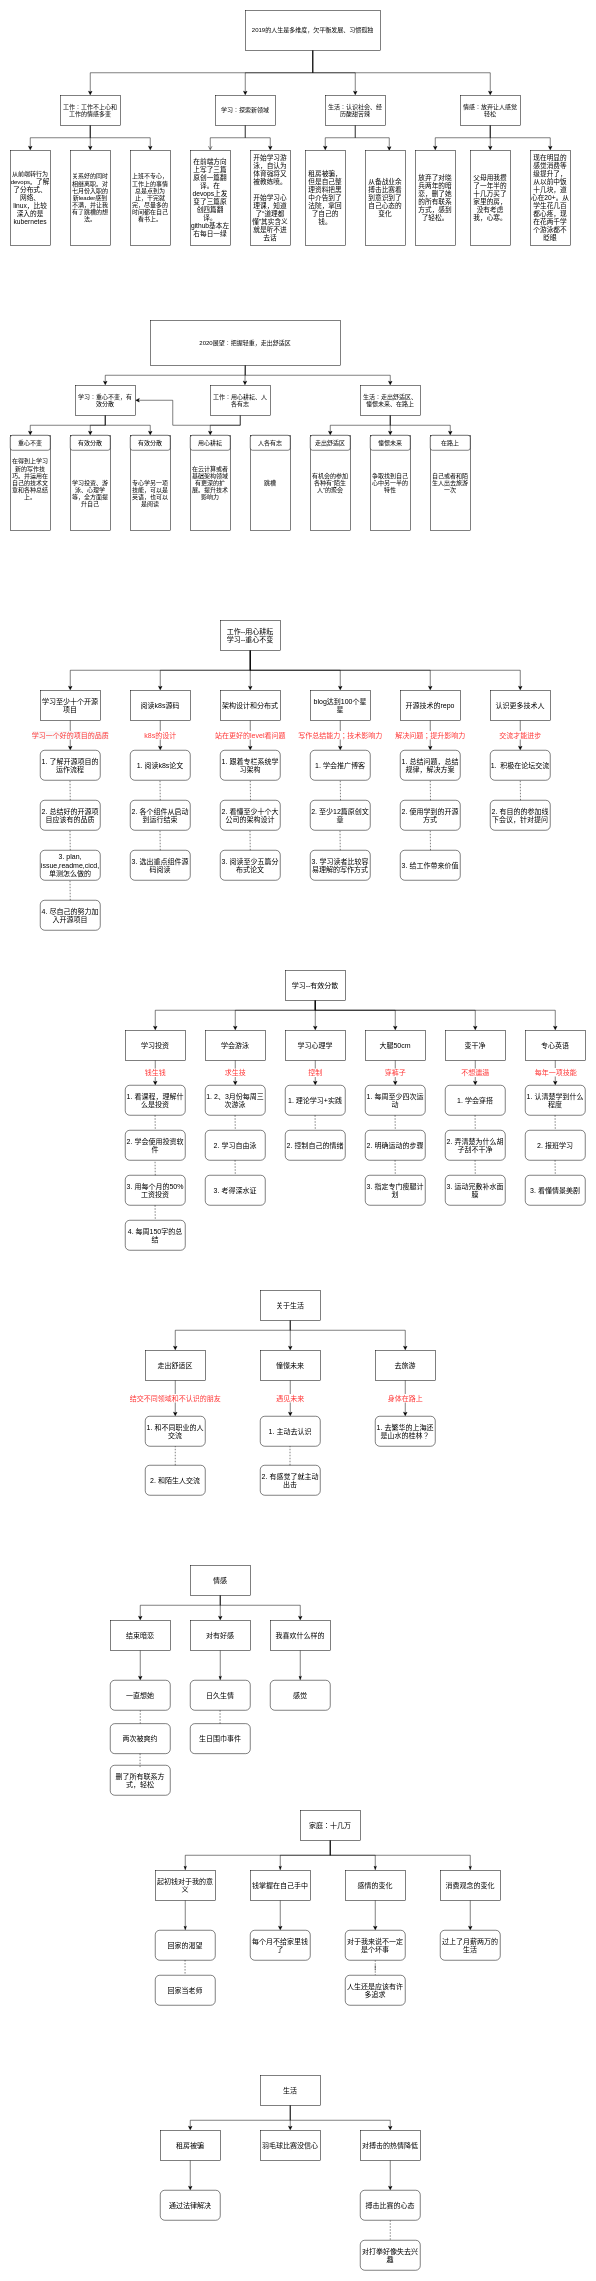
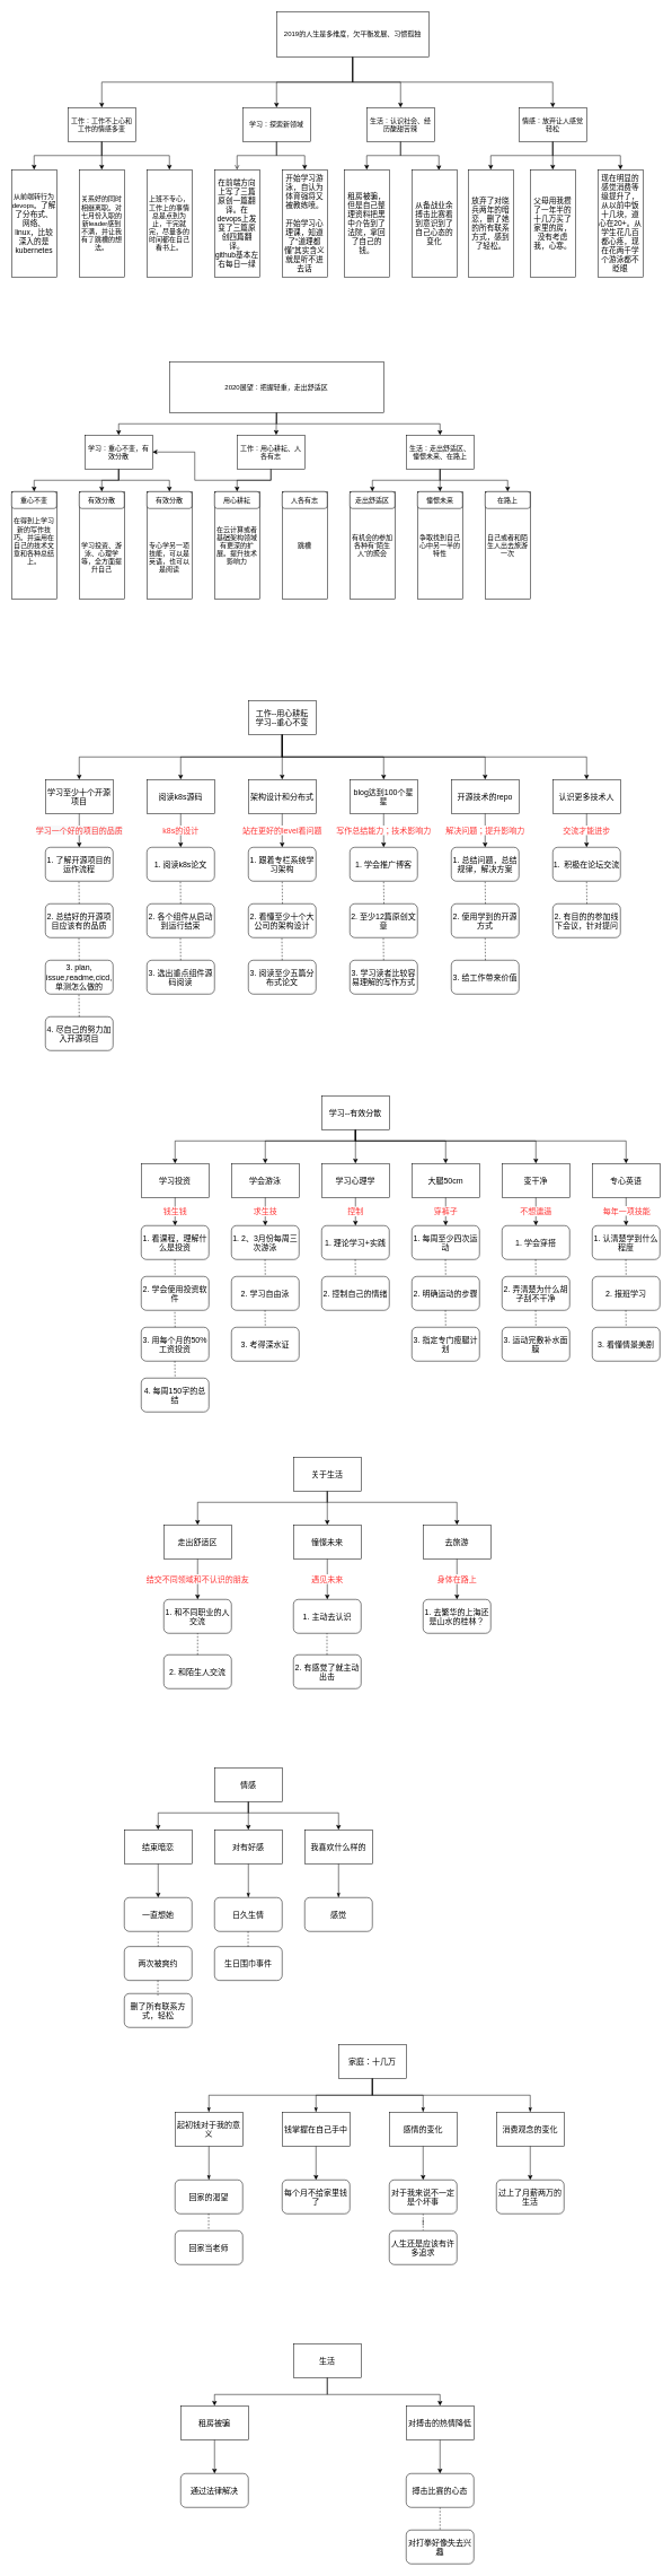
- <mxCell id="219" style="edgeStyle=orthogonalEdgeStyle;rounded=0;orthogonalLoop=1;jettySize=auto;html=1;endArrow=classic;endFill=1;fontSize=14;" edge="1" parent="1" source="221" target="226"><mxGeometry relative="1" as="geometry" /></mxCell>
- <mxCell id="226" value="羽毛球比赛没信心" style="rounded=0;whiteSpace=wrap;html=1;fontSize=14;" vertex="1" parent="1"><mxGeometry x="520" y="4260" width="120" height="60" as="geometry" /></mxCell>
